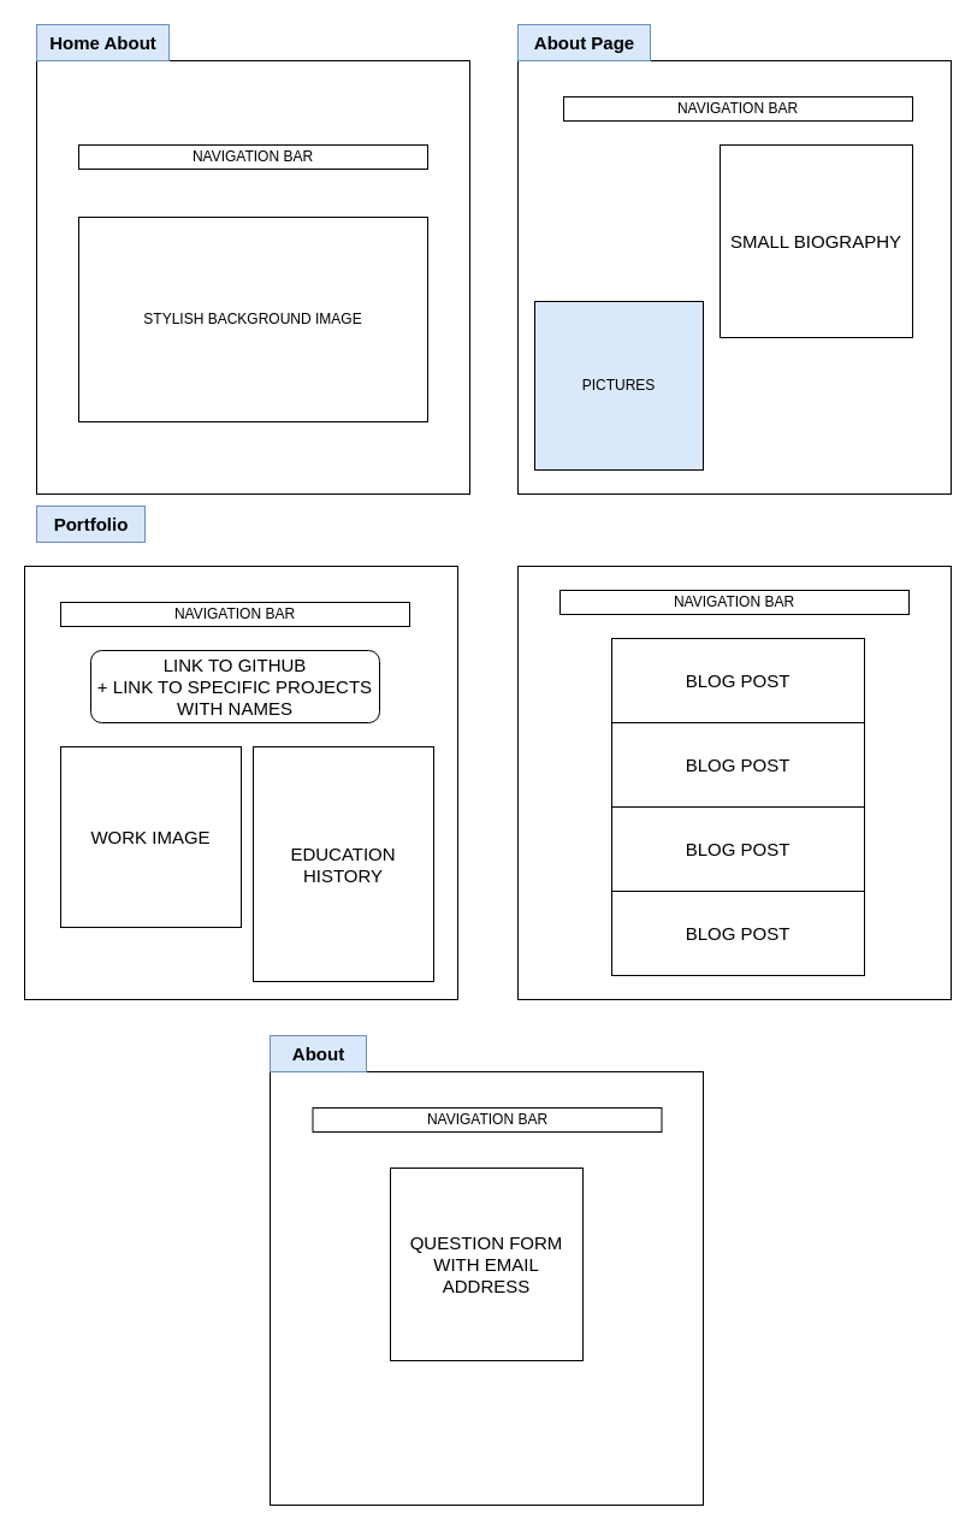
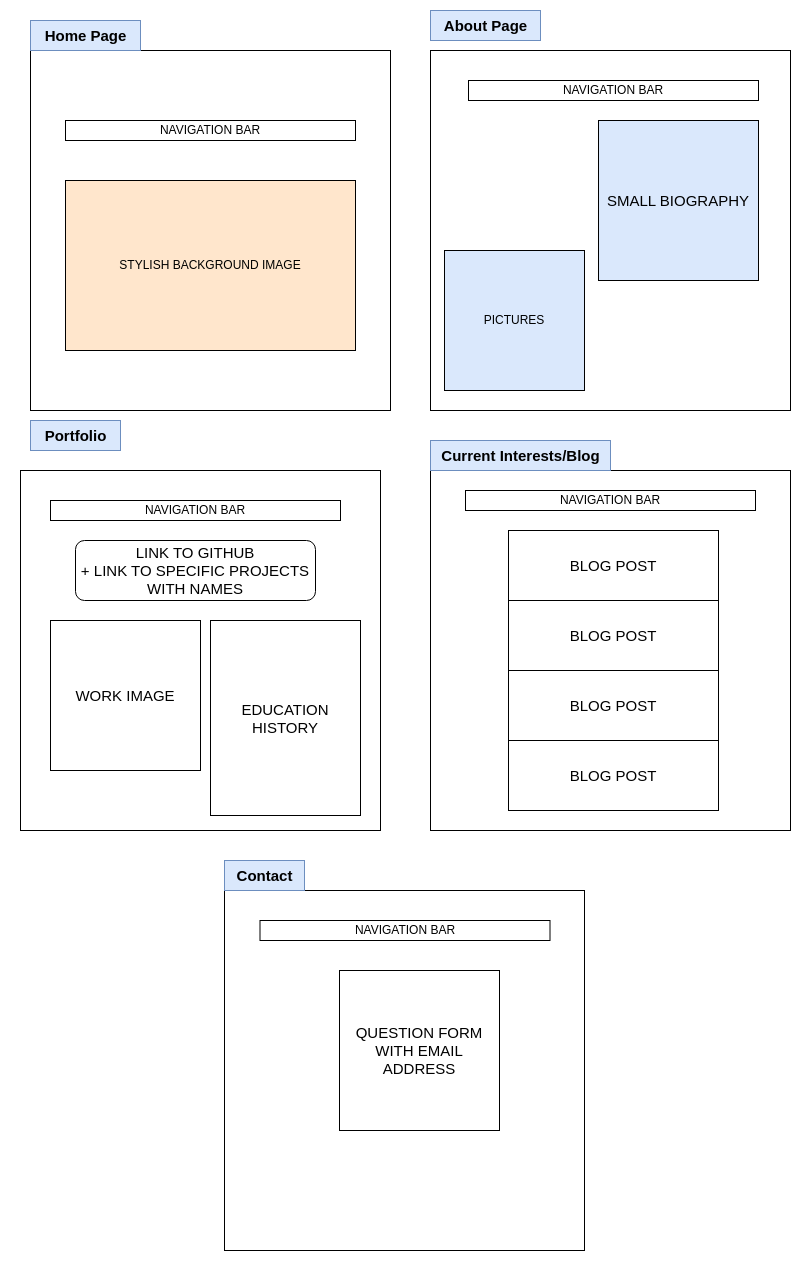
- <mxCell id="10" value="Home About" style="text;html=1;align=center;verticalAlign=middle;resizable=0;points=[];autosize=1;strokeWidth=1;fontStyle=1;fontSize=15;labelBackgroundColor=none;labelBorderColor=none;fillColor=#dae8fc;strokeColor=#6c8ebf;" vertex="1" parent="1"><mxGeometry x="30" y="20" width="110" height="30" as="geometry" /></mxCell>
+ <mxCell id="10" value="Home Page" style="text;html=1;align=center;verticalAlign=middle;resizable=0;points=[];autosize=1;strokeWidth=1;fontStyle=1;fontSize=15;labelBackgroundColor=none;labelBorderColor=none;fillColor=#dae8fc;strokeColor=#6c8ebf;" vertex="1" parent="1"><mxGeometry x="30" y="20" width="110" height="30" as="geometry" /></mxCell>
- <mxCell id="11" value="About Page" style="text;html=1;align=center;verticalAlign=middle;resizable=0;points=[];autosize=1;strokeWidth=1;fontStyle=1;fontSize=15;labelBackgroundColor=none;labelBorderColor=none;fillColor=#dae8fc;strokeColor=#6c8ebf;" vertex="1" parent="1"><mxGeometry x="430" y="20" width="110" height="30" as="geometry" /></mxCell>
+ <mxCell id="11" value="About Page" style="text;html=1;align=center;verticalAlign=middle;resizable=0;points=[];autosize=1;strokeWidth=1;fontStyle=1;fontSize=15;labelBackgroundColor=none;labelBorderColor=none;fillColor=#dae8fc;strokeColor=#6c8ebf;" vertex="1" parent="1"><mxGeometry x="430" y="10" width="110" height="30" as="geometry" /></mxCell>
- <mxCell id="22" value="SMALL BIOGRAPHY" style="whiteSpace=wrap;html=1;aspect=fixed;labelBackgroundColor=none;labelBorderColor=none;strokeWidth=1;fontSize=15;" vertex="1" parent="1"><mxGeometry x="598" y="120" width="160" height="160" as="geometry" /></mxCell>
+ <mxCell id="22" value="SMALL BIOGRAPHY" style="whiteSpace=wrap;html=1;aspect=fixed;labelBackgroundColor=none;labelBorderColor=none;strokeWidth=1;fontSize=15;fillColor=#dae8fc;" vertex="1" parent="1"><mxGeometry x="598" y="120" width="160" height="160" as="geometry" /></mxCell>
- <mxCell id="9" value="STYLISH BACKGROUND IMAGE" style="rounded=0;whiteSpace=wrap;html=1;" vertex="1" parent="1"><mxGeometry x="65" y="180" width="290" height="170" as="geometry" /></mxCell>
+ <mxCell id="9" value="STYLISH BACKGROUND IMAGE" style="rounded=0;whiteSpace=wrap;html=1;fillColor=#ffe6cc;" vertex="1" parent="1"><mxGeometry x="65" y="180" width="290" height="170" as="geometry" /></mxCell>
+ <mxCell id="12" value="Current Interests/Blog" style="text;html=1;align=center;verticalAlign=middle;resizable=0;points=[];autosize=1;strokeWidth=1;fontStyle=1;fontSize=15;labelBackgroundColor=none;labelBorderColor=none;fillColor=#dae8fc;strokeColor=#6c8ebf;" vertex="1" parent="1"><mxGeometry x="430" y="440" width="180" height="30" as="geometry" /></mxCell>
- <mxCell id="14" value="About" style="text;html=1;align=center;verticalAlign=middle;resizable=0;points=[];autosize=1;strokeWidth=1;fontStyle=1;fontSize=15;labelBackgroundColor=none;labelBorderColor=none;fillColor=#dae8fc;strokeColor=#6c8ebf;" vertex="1" parent="1"><mxGeometry x="224" y="860" width="80" height="30" as="geometry" /></mxCell>
+ <mxCell id="14" value="Contact" style="text;html=1;align=center;verticalAlign=middle;resizable=0;points=[];autosize=1;strokeWidth=1;fontStyle=1;fontSize=15;labelBackgroundColor=none;labelBorderColor=none;fillColor=#dae8fc;strokeColor=#6c8ebf;" vertex="1" parent="1"><mxGeometry x="224" y="860" width="80" height="30" as="geometry" /></mxCell>
- <mxCell id="27" value="QUESTION FORM WITH EMAIL ADDRESS" style="whiteSpace=wrap;html=1;aspect=fixed;labelBackgroundColor=none;labelBorderColor=none;strokeWidth=1;fontSize=15;" vertex="1" parent="1"><mxGeometry x="324" y="970" width="160" height="160" as="geometry" /></mxCell>
+ <mxCell id="27" value="QUESTION FORM WITH EMAIL ADDRESS" style="whiteSpace=wrap;html=1;aspect=fixed;labelBackgroundColor=none;labelBorderColor=none;strokeWidth=1;fontSize=15;" vertex="1" parent="1"><mxGeometry x="339" y="970" width="160" height="160" as="geometry" /></mxCell>
